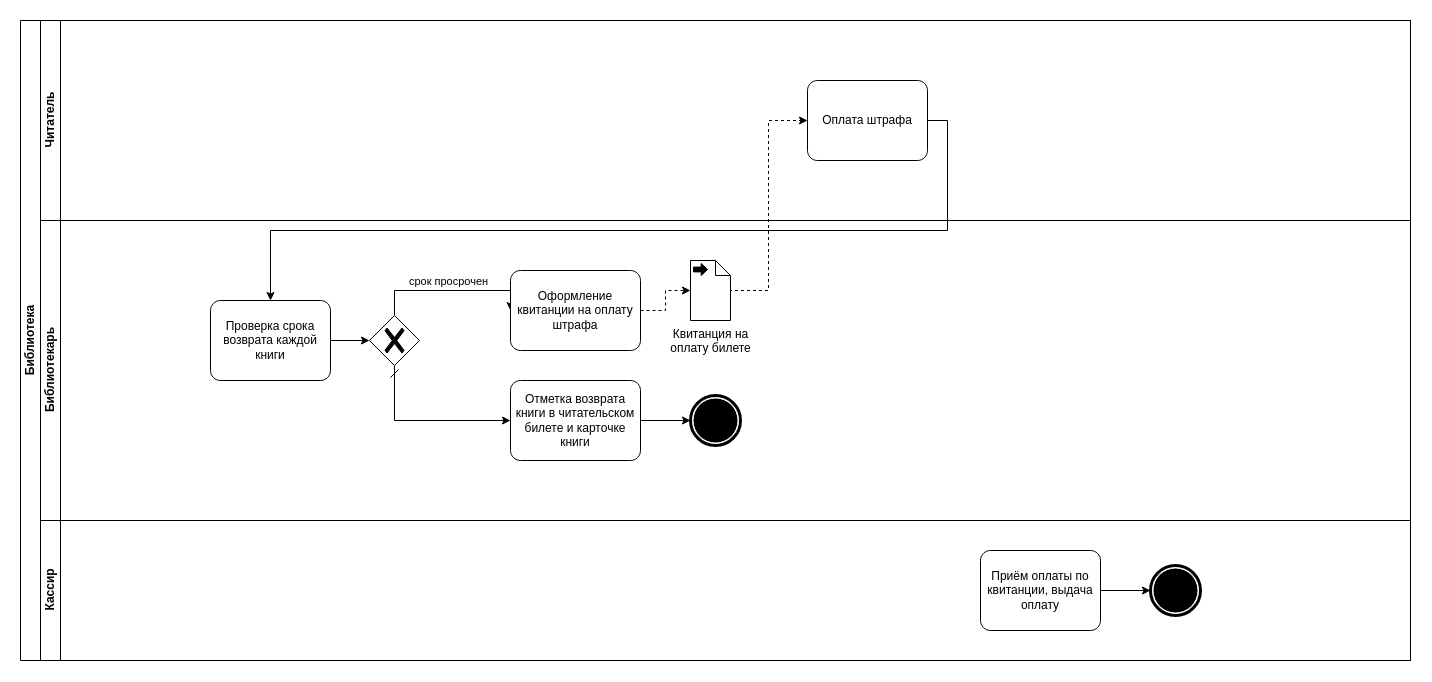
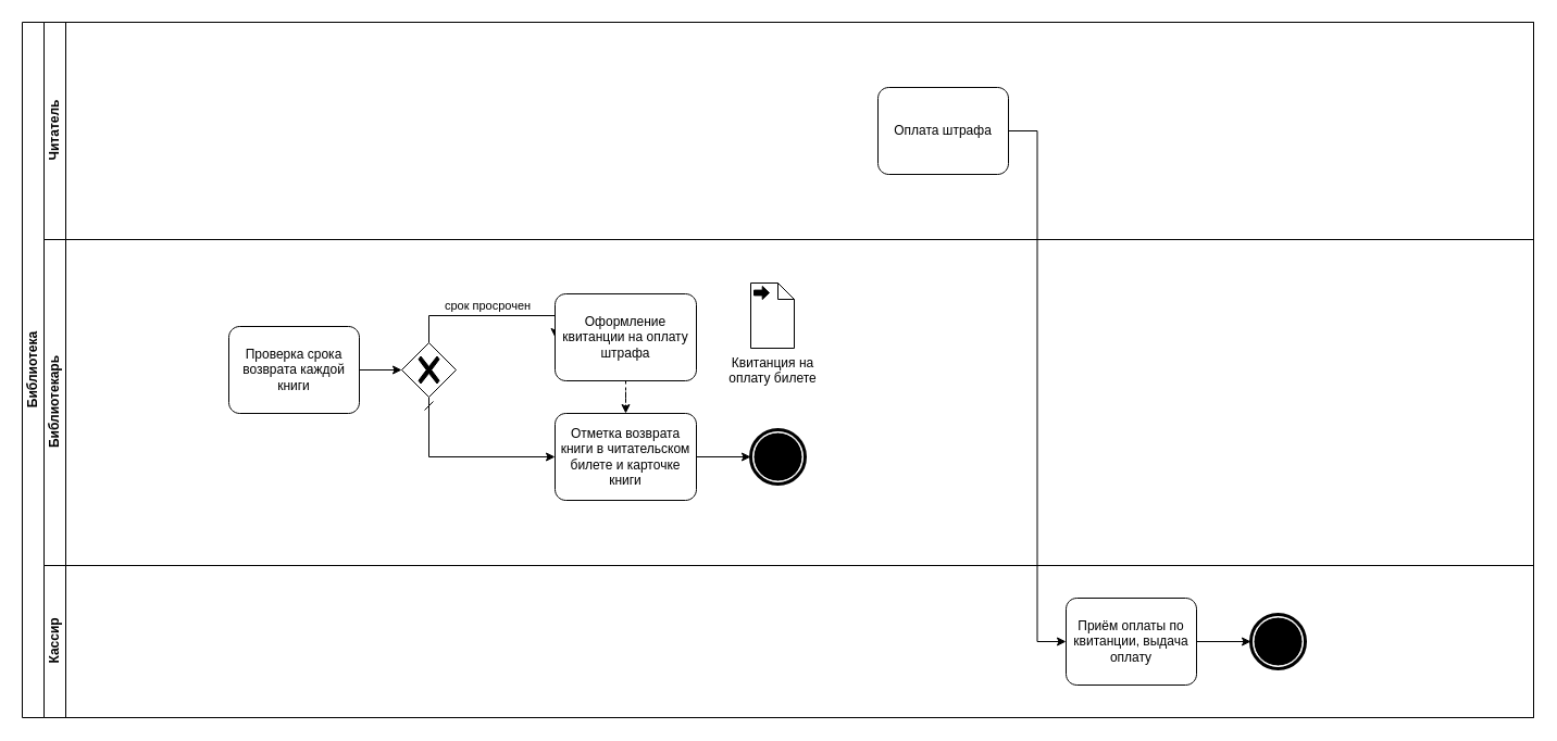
- <mxCell id="18" style="edgeStyle=orthogonalEdgeStyle;rounded=0;orthogonalLoop=1;jettySize=auto;html=1;exitX=0;exitY=0;exitDx=40;exitDy=37.5;exitPerimeter=0;entryX=0;entryY=0.5;entryDx=0;entryDy=0;entryPerimeter=0;dashed=1;" edge="1" parent="2" source="14" target="4"><mxGeometry relative="1" as="geometry"><Array as="points"><mxPoint x="710" y="270" /><mxPoint x="748" y="270" /><mxPoint x="748" y="100" /></Array></mxGeometry></mxCell>
- <mxCell id="19" style="edgeStyle=orthogonalEdgeStyle;rounded=0;orthogonalLoop=1;jettySize=auto;html=1;exitX=1;exitY=0.5;exitDx=0;exitDy=0;exitPerimeter=0;" edge="1" parent="2" source="4" target="7"><mxGeometry relative="1" as="geometry" /></mxCell>
+ <mxCell id="19" style="edgeStyle=orthogonalEdgeStyle;rounded=0;orthogonalLoop=1;jettySize=auto;html=1;exitX=1;exitY=0.5;exitDx=0;exitDy=0;exitPerimeter=0;entryX=0;entryY=0.5;entryDx=0;entryDy=0;entryPerimeter=0;" edge="1" parent="2" source="4" target="22"><mxGeometry relative="1" as="geometry" /></mxCell>
- <mxCell id="12" value="" style="edgeStyle=orthogonalEdgeStyle;rounded=0;orthogonalLoop=1;jettySize=auto;html=1;dashed=1;" edge="1" parent="5" source="13" target="14"><mxGeometry relative="1" as="geometry" /></mxCell>
+ <mxCell id="12" value="" style="edgeStyle=orthogonalEdgeStyle;rounded=0;orthogonalLoop=1;jettySize=auto;html=1;dashed=1;" edge="1" parent="5" source="13" target="16"><mxGeometry relative="1" as="geometry" /></mxCell>
